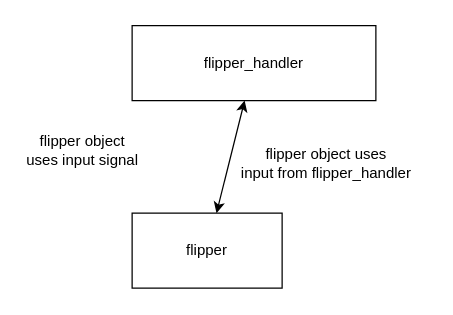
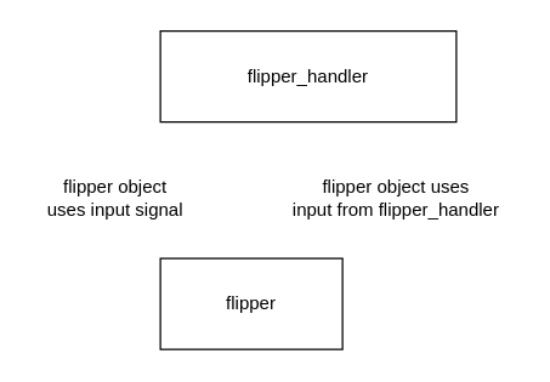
- <mxCell id="6" value="flipper object&lt;br&gt;uses input signal" style="text;html=1;align=center;verticalAlign=middle;resizable=0;points=[];autosize=1;strokeColor=none;fillColor=none;" vertex="1" parent="1"><mxGeometry x="10" y="100" width="110" height="40" as="geometry" /></mxCell>
+ <mxCell id="6" value="flipper object&lt;br&gt;uses input signal" style="text;html=1;align=center;verticalAlign=middle;resizable=0;points=[];autosize=1;strokeColor=none;fillColor=none;" vertex="1" parent="1"><mxGeometry x="20" y="110" width="110" height="40" as="geometry" /></mxCell>
- <mxCell id="2" value="" style="edgeStyle=none;html=1;startArrow=classic;startFill=1;" edge="1" parent="1" source="3" target="4"><mxGeometry relative="1" as="geometry" /></mxCell>
